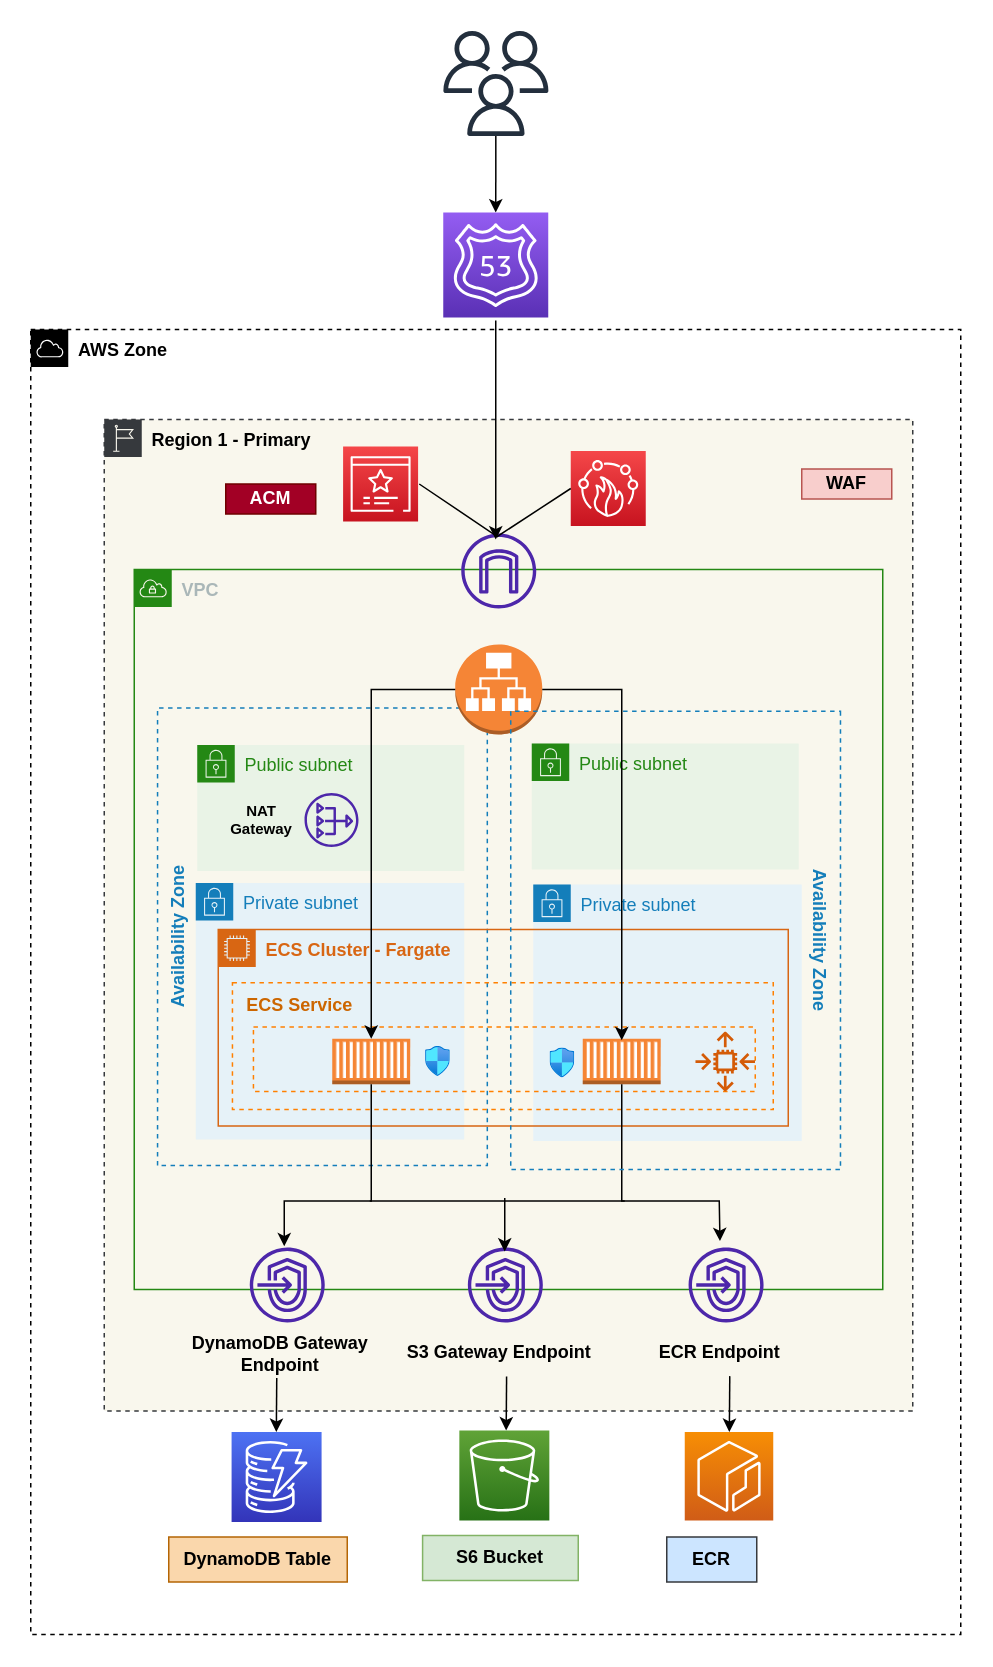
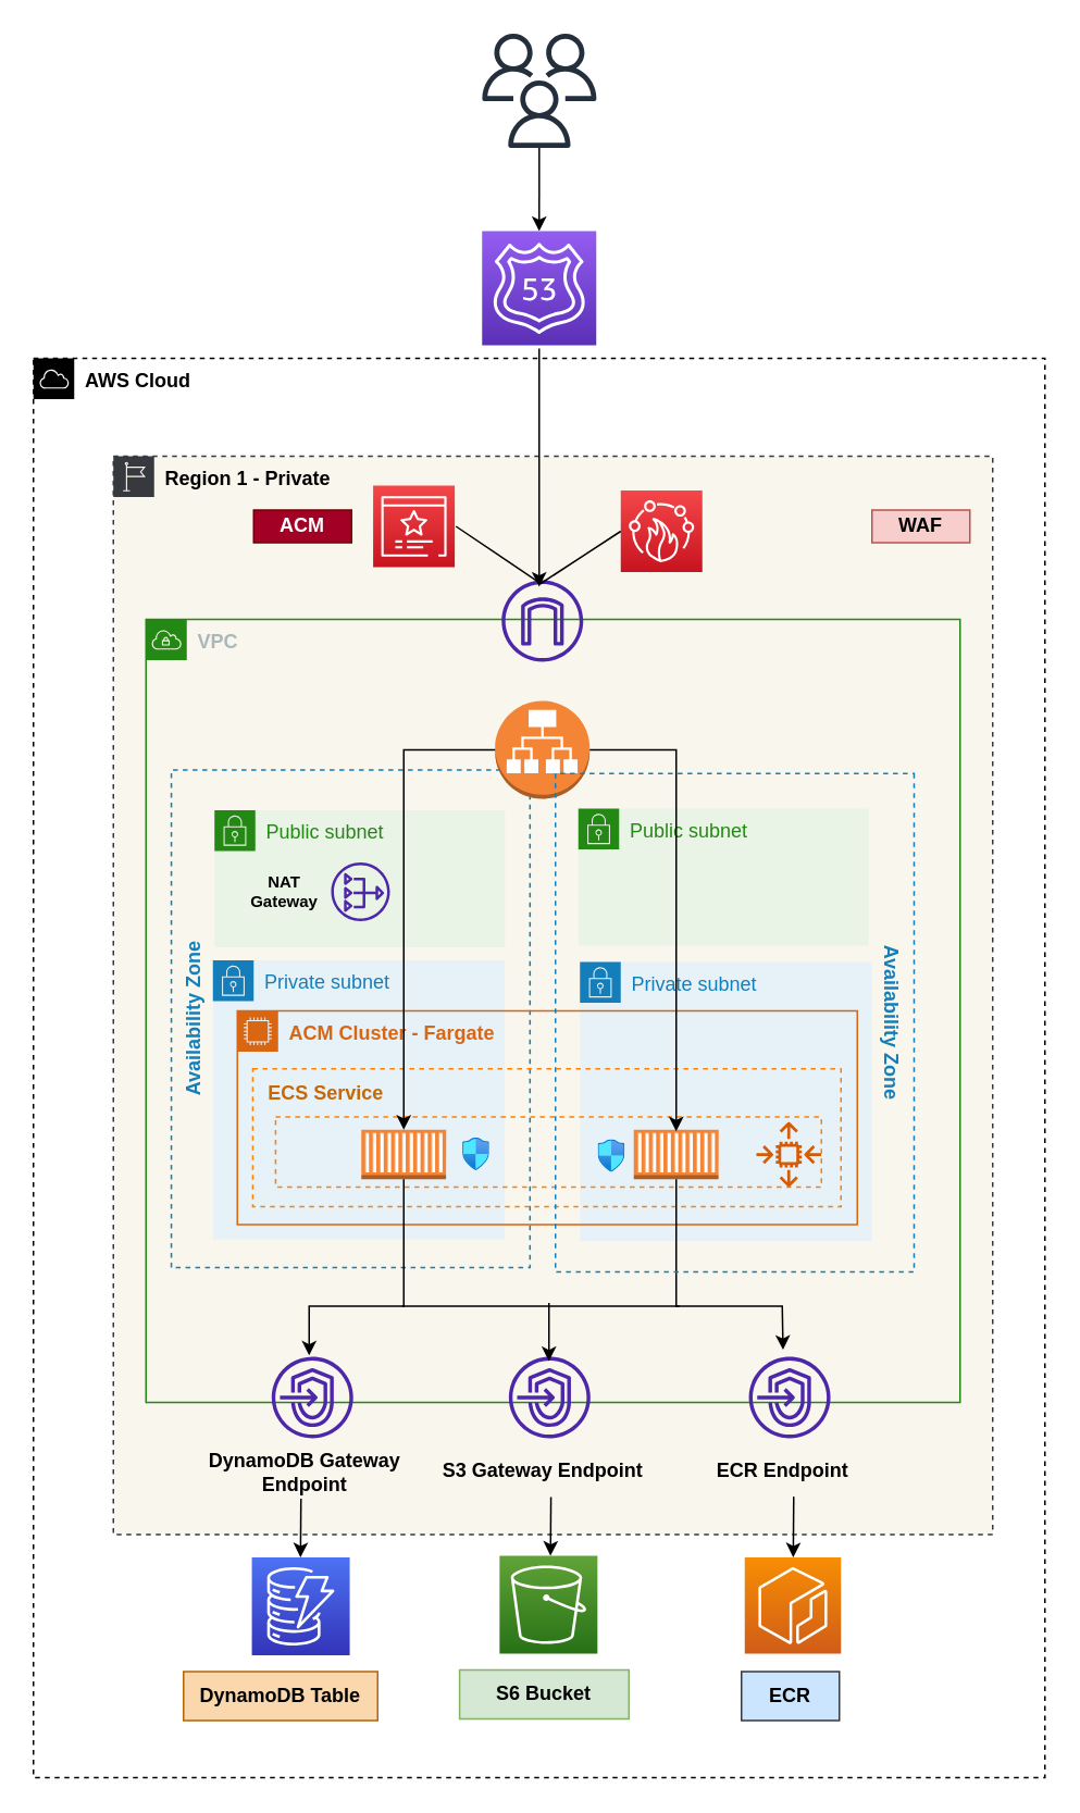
- <mxCell id="2" value="&lt;b&gt;AWS Zone&lt;/b&gt;" style="sketch=0;outlineConnect=0;html=1;whiteSpace=wrap;fontSize=12;fontStyle=0;shape=mxgraph.aws4.group;grIcon=mxgraph.aws4.group_aws_cloud;verticalAlign=top;align=left;spacingLeft=30;dashed=1;fillColor=none;" parent="1" vertex="1"><mxGeometry x="20" y="219" width="620" height="870" as="geometry" /></mxCell>
+ <mxCell id="2" value="&lt;b&gt;AWS Cloud&lt;/b&gt;" style="sketch=0;outlineConnect=0;html=1;whiteSpace=wrap;fontSize=12;fontStyle=0;shape=mxgraph.aws4.group;grIcon=mxgraph.aws4.group_aws_cloud;verticalAlign=top;align=left;spacingLeft=30;dashed=1;fillColor=none;" parent="1" vertex="1"><mxGeometry x="20" y="219" width="620" height="870" as="geometry" /></mxCell>
- <mxCell id="4" value="&lt;b&gt;Region 1 - Primary&lt;/b&gt;" style="points=[[0,0],[0.25,0],[0.5,0],[0.75,0],[1,0],[1,0.25],[1,0.5],[1,0.75],[1,1],[0.75,1],[0.5,1],[0.25,1],[0,1],[0,0.75],[0,0.5],[0,0.25]];outlineConnect=0;html=1;whiteSpace=wrap;fontSize=12;fontStyle=0;container=1;pointerEvents=0;collapsible=0;recursiveResize=0;shape=mxgraph.aws4.group;grIcon=mxgraph.aws4.group_region;strokeColor=#36393d;fillColor=#f9f7ed;verticalAlign=top;align=left;spacingLeft=30;dashed=1;strokeWidth=1;" parent="1" vertex="1"><mxGeometry x="69" y="279" width="539" height="661" as="geometry" /></mxCell>
+ <mxCell id="4" value="&lt;b&gt;Region 1 - Private&lt;/b&gt;" style="points=[[0,0],[0.25,0],[0.5,0],[0.75,0],[1,0],[1,0.25],[1,0.5],[1,0.75],[1,1],[0.75,1],[0.5,1],[0.25,1],[0,1],[0,0.75],[0,0.5],[0,0.25]];outlineConnect=0;html=1;whiteSpace=wrap;fontSize=12;fontStyle=0;container=1;pointerEvents=0;collapsible=0;recursiveResize=0;shape=mxgraph.aws4.group;grIcon=mxgraph.aws4.group_region;strokeColor=#36393d;fillColor=#f9f7ed;verticalAlign=top;align=left;spacingLeft=30;dashed=1;strokeWidth=1;" parent="1" vertex="1"><mxGeometry x="69" y="279" width="539" height="661" as="geometry" /></mxCell>
- <mxCell id="17" value="ACM" style="text;html=1;strokeColor=#6F0000;fillColor=#a20025;align=center;verticalAlign=middle;whiteSpace=wrap;rounded=0;fontStyle=1;fontColor=#ffffff;" parent="4" vertex="1"><mxGeometry x="81" y="43" width="60" height="20" as="geometry" /></mxCell>
+ <mxCell id="17" value="ACM" style="text;html=1;strokeColor=#6F0000;fillColor=#a20025;align=center;verticalAlign=middle;whiteSpace=wrap;rounded=0;fontStyle=1;fontColor=#ffffff;" parent="4" vertex="1"><mxGeometry x="86" y="33" width="60" height="20" as="geometry" /></mxCell>
- <mxCell id="25" value="&lt;b&gt;ECS Cluster - Fargate&lt;/b&gt;" style="points=[[0,0],[0.25,0],[0.5,0],[0.75,0],[1,0],[1,0.25],[1,0.5],[1,0.75],[1,1],[0.75,1],[0.5,1],[0.25,1],[0,1],[0,0.75],[0,0.5],[0,0.25]];outlineConnect=0;gradientColor=none;html=1;whiteSpace=wrap;fontSize=12;fontStyle=0;container=1;pointerEvents=0;collapsible=0;recursiveResize=0;shape=mxgraph.aws4.group;grIcon=mxgraph.aws4.group_ec2_instance_contents;strokeColor=#D86613;fillColor=none;verticalAlign=top;align=left;spacingLeft=30;fontColor=#D86613;dashed=0;" parent="1" vertex="1"><mxGeometry x="145" y="619" width="380" height="131" as="geometry" /></mxCell>
+ <mxCell id="25" value="&lt;b&gt;ACM Cluster - Fargate&lt;/b&gt;" style="points=[[0,0],[0.25,0],[0.5,0],[0.75,0],[1,0],[1,0.25],[1,0.5],[1,0.75],[1,1],[0.75,1],[0.5,1],[0.25,1],[0,1],[0,0.75],[0,0.5],[0,0.25]];outlineConnect=0;gradientColor=none;html=1;whiteSpace=wrap;fontSize=12;fontStyle=0;container=1;pointerEvents=0;collapsible=0;recursiveResize=0;shape=mxgraph.aws4.group;grIcon=mxgraph.aws4.group_ec2_instance_contents;strokeColor=#D86613;fillColor=none;verticalAlign=top;align=left;spacingLeft=30;fontColor=#D86613;dashed=0;" parent="1" vertex="1"><mxGeometry x="145" y="619" width="380" height="131" as="geometry" /></mxCell>
- <mxCell id="40" value="&lt;b&gt;ECR&lt;/b&gt;" style="text;html=1;strokeColor=#36393d;fillColor=#cce5ff;align=center;verticalAlign=middle;whiteSpace=wrap;rounded=0;" parent="1" vertex="1"><mxGeometry x="444" y="1024" width="60" height="30" as="geometry" /></mxCell>
+ <mxCell id="40" value="&lt;b&gt;ECR&lt;/b&gt;" style="text;html=1;strokeColor=#36393d;fillColor=#cce5ff;align=center;verticalAlign=middle;whiteSpace=wrap;rounded=0;" parent="1" vertex="1"><mxGeometry x="454" y="1024" width="60" height="30" as="geometry" /></mxCell>
